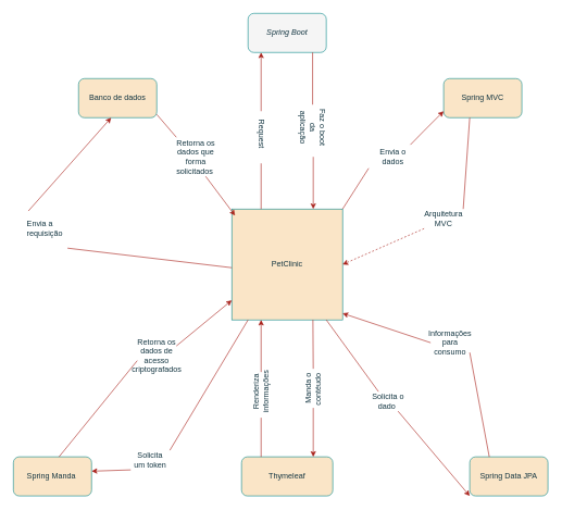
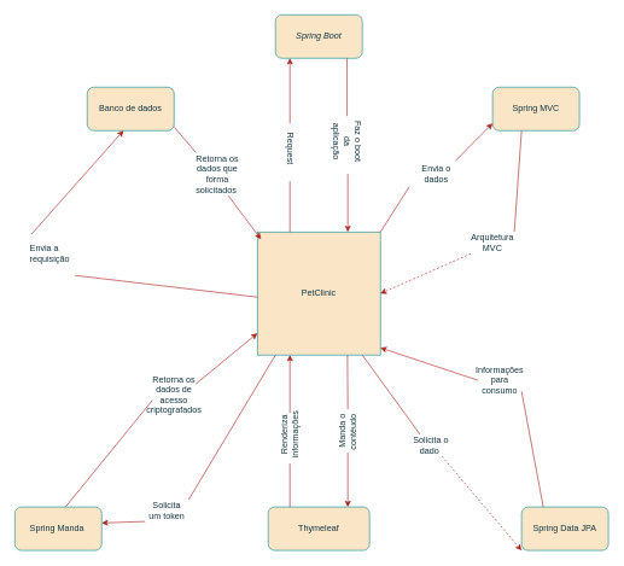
- <mxCell id="3" value="Spring Boot" style="rounded=1;whiteSpace=wrap;html=1;labelBackgroundColor=none;fontStyle=2;fillColor=#f5f5f5;strokeColor=#0F8B8D;fontColor=#143642;" vertex="1" parent="1"><mxGeometry x="380" y="20" width="120" height="60" as="geometry" /></mxCell>
+ <mxCell id="3" value="Spring Boot" style="rounded=1;whiteSpace=wrap;html=1;labelBackgroundColor=none;fontStyle=2;fillColor=#FAE5C7;strokeColor=#0F8B8D;fontColor=#143642;" vertex="1" parent="1"><mxGeometry x="380" y="20" width="120" height="60" as="geometry" /></mxCell>
- <mxCell id="30" value="" style="endArrow=classic;html=1;rounded=0;entryX=0;entryY=1;entryDx=0;entryDy=0;labelBackgroundColor=none;fontColor=default;strokeColor=#A8201A;exitX=0.75;exitY=1;exitDx=0;exitDy=0;" edge="1" parent="1" source="45" target="10"><mxGeometry width="50" height="50" relative="1" as="geometry"><mxPoint x="630" y="660" as="sourcePoint" /><mxPoint x="680" y="715" as="targetPoint" /></mxGeometry></mxCell>
+ <mxCell id="30" value="" style="endArrow=classic;html=1;rounded=0;entryX=0;entryY=1;entryDx=0;entryDy=0;labelBackgroundColor=none;fontColor=default;strokeColor=#A8201A;exitX=0.75;exitY=1;exitDx=0;exitDy=0;dashed=1;" edge="1" parent="1" source="45" target="10"><mxGeometry width="50" height="50" relative="1" as="geometry"><mxPoint x="630" y="660" as="sourcePoint" /><mxPoint x="680" y="715" as="targetPoint" /></mxGeometry></mxCell>
